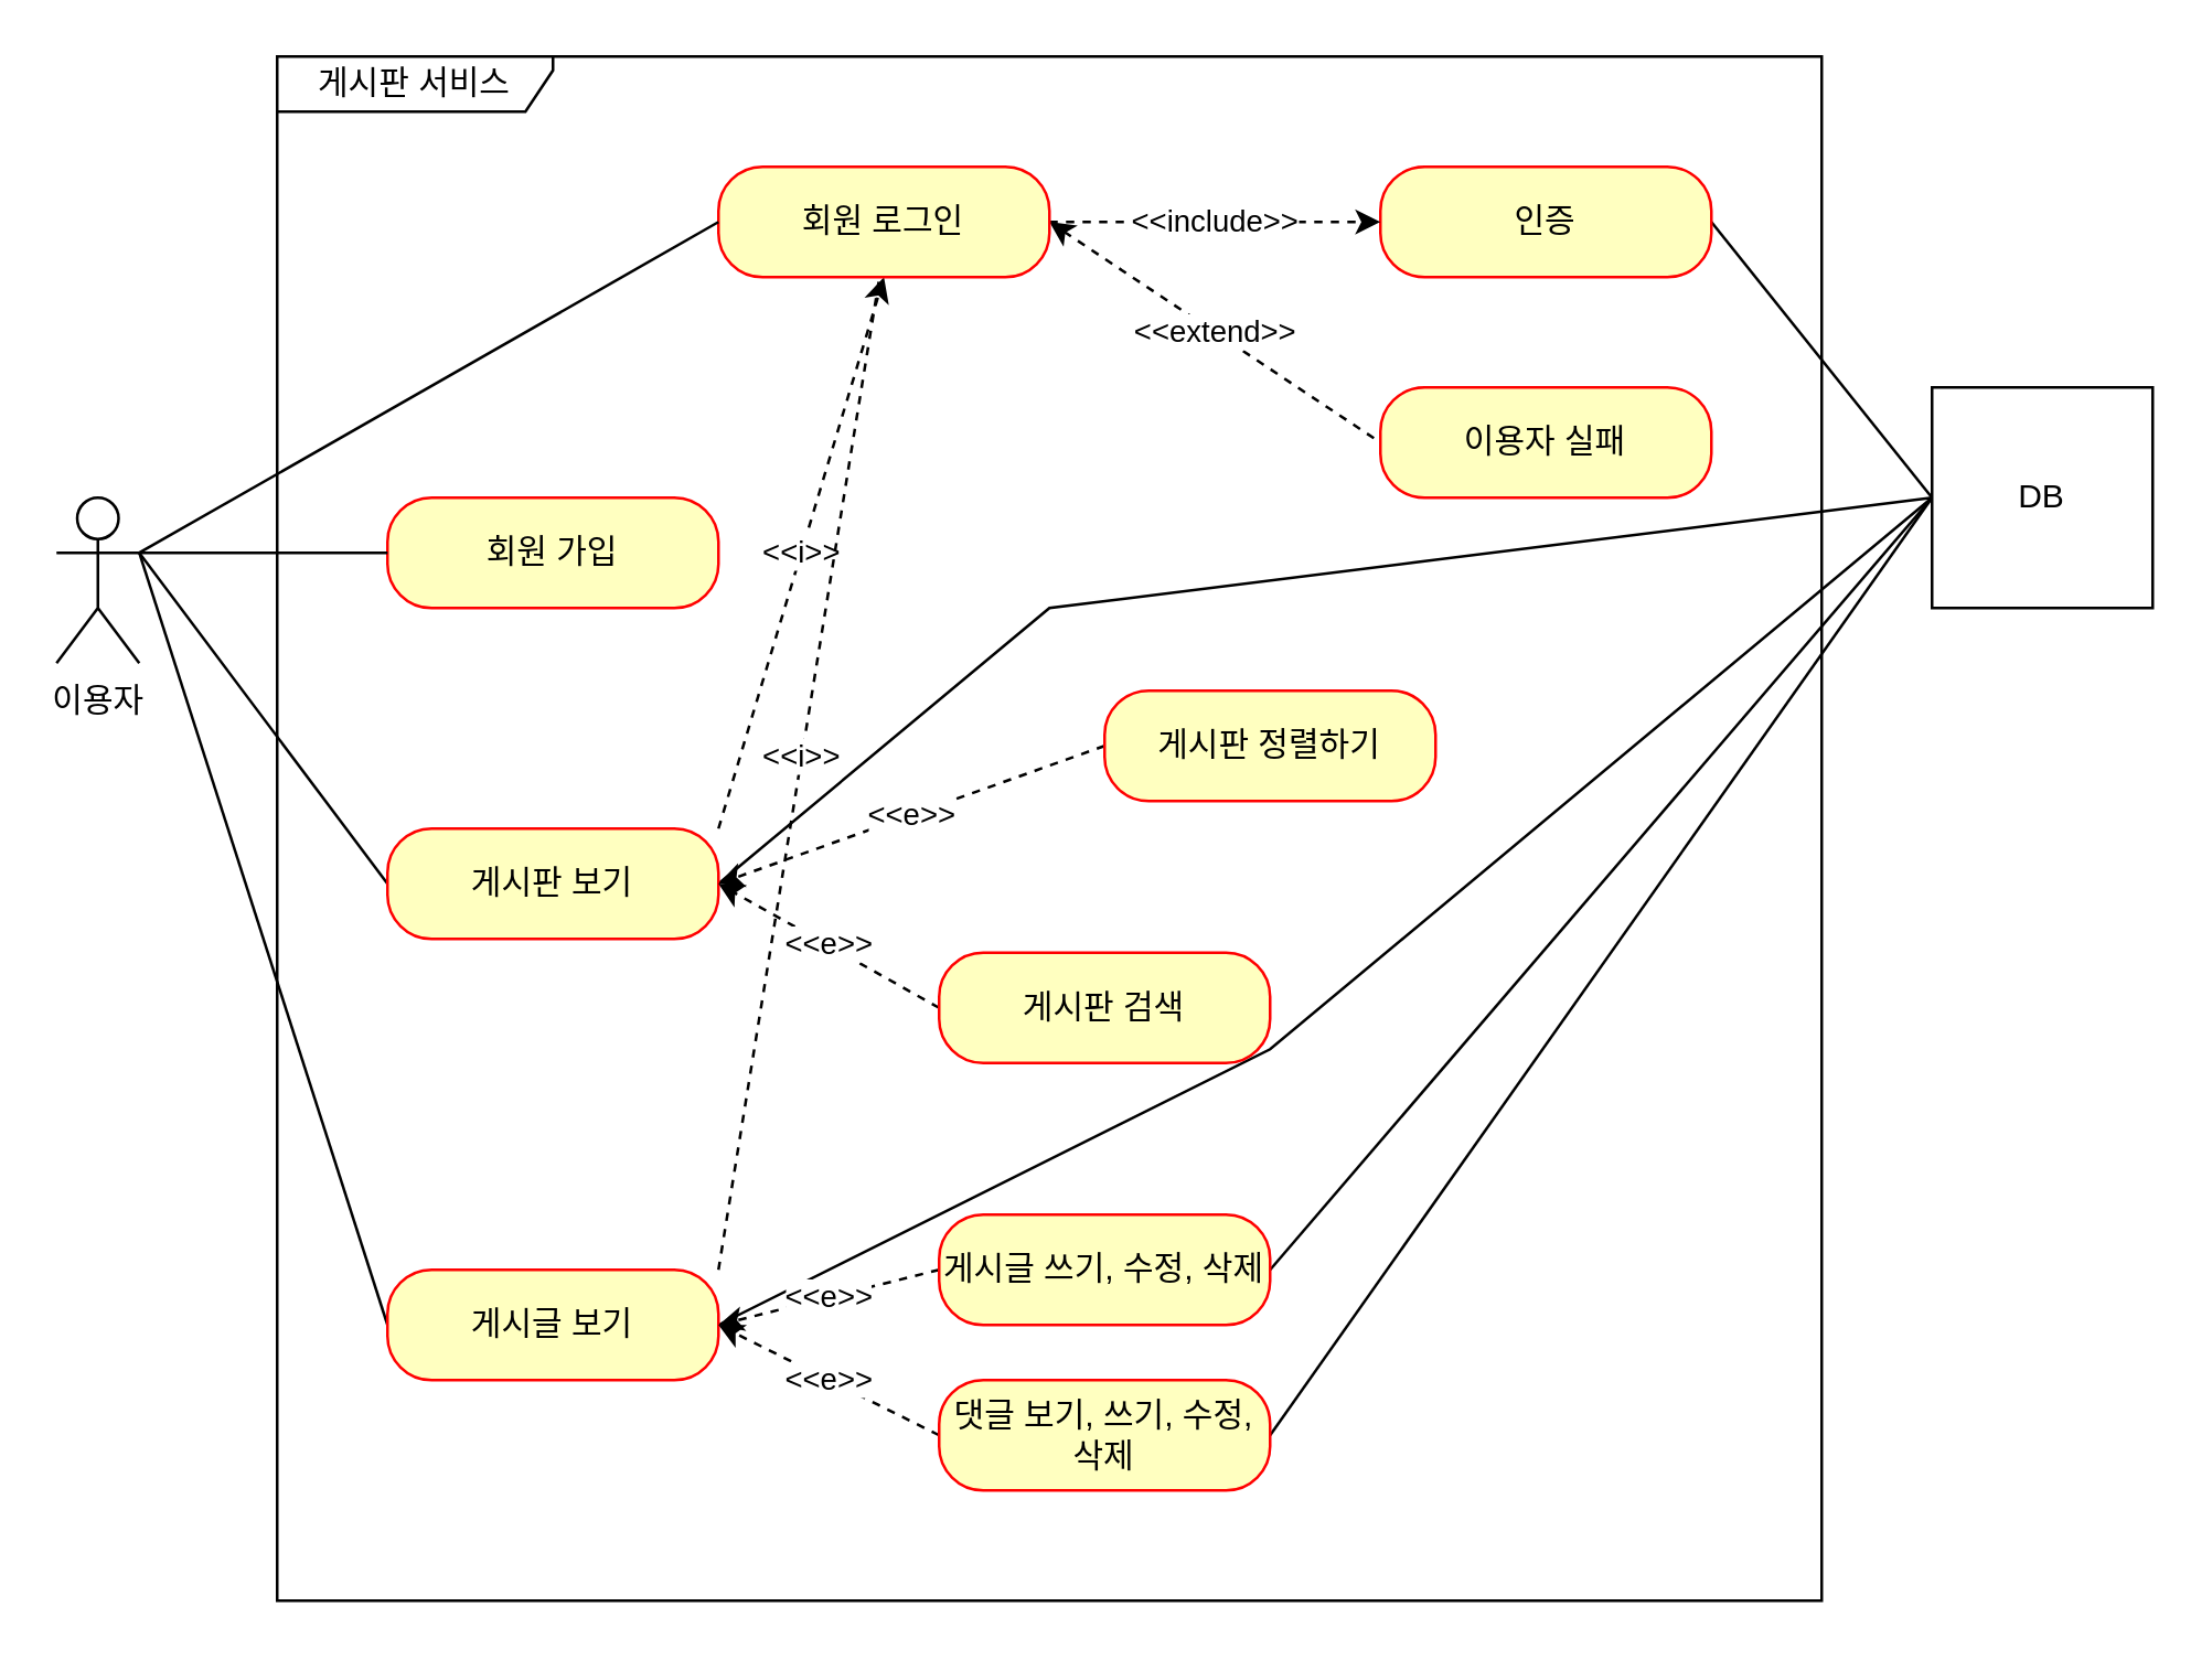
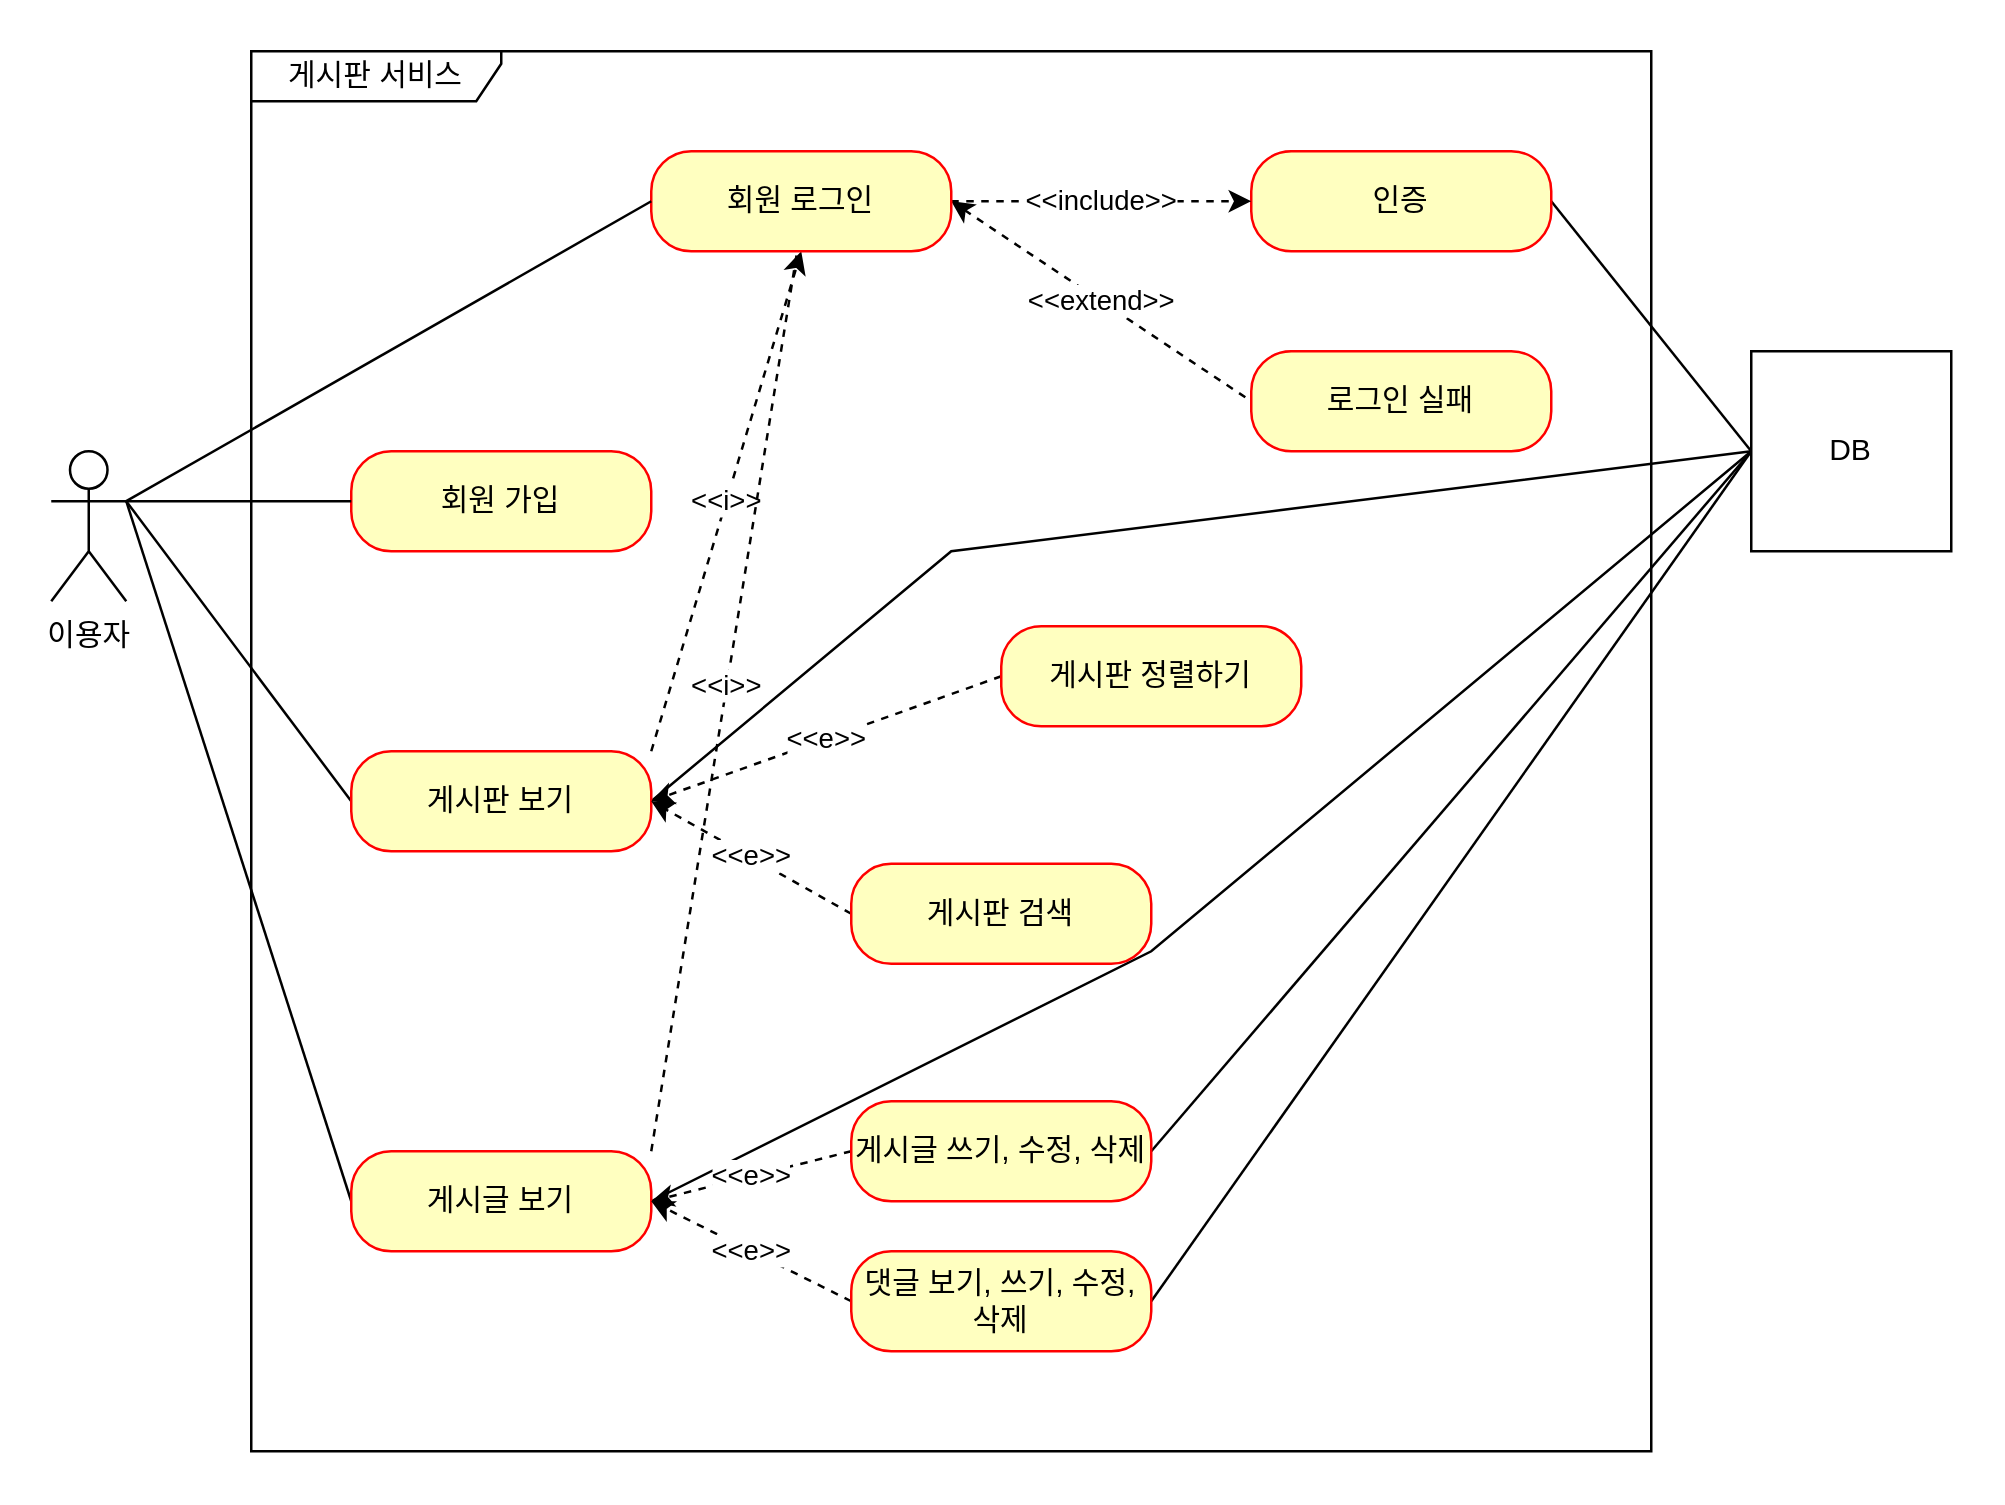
- <mxCell id="18" value="이용자 실패" style="rounded=1;whiteSpace=wrap;html=1;arcSize=40;fontColor=#000000;fillColor=#ffffc0;strokeColor=#ff0000;" vertex="1" parent="1"><mxGeometry x="500" y="140" width="120" height="40" as="geometry" /></mxCell>
+ <mxCell id="18" value="로그인 실패" style="rounded=1;whiteSpace=wrap;html=1;arcSize=40;fontColor=#000000;fillColor=#ffffc0;strokeColor=#ff0000;" vertex="1" parent="1"><mxGeometry x="500" y="140" width="120" height="40" as="geometry" /></mxCell>
